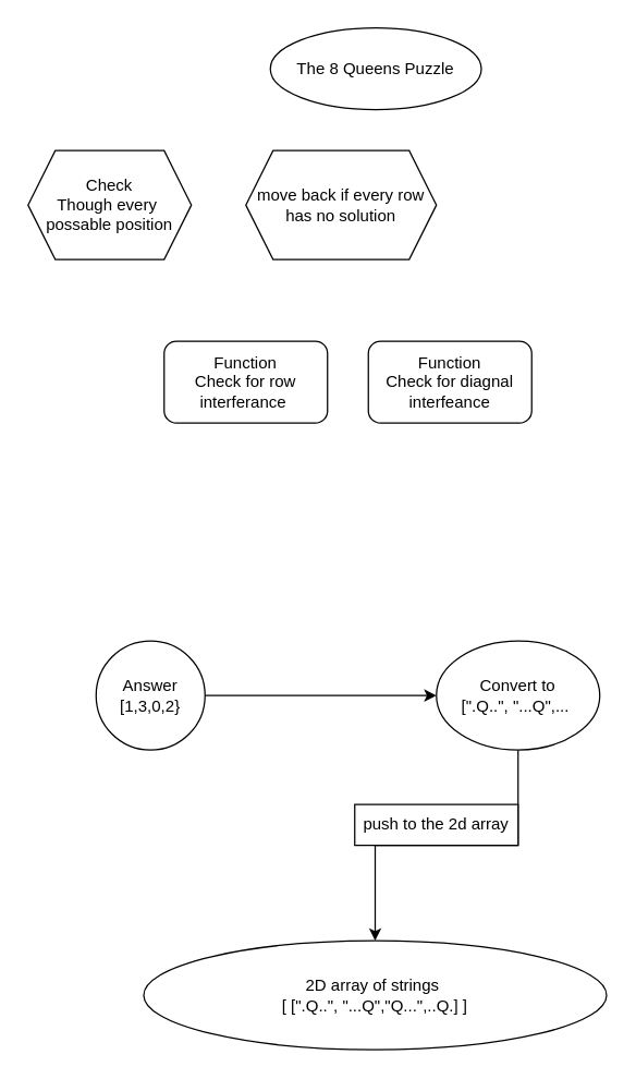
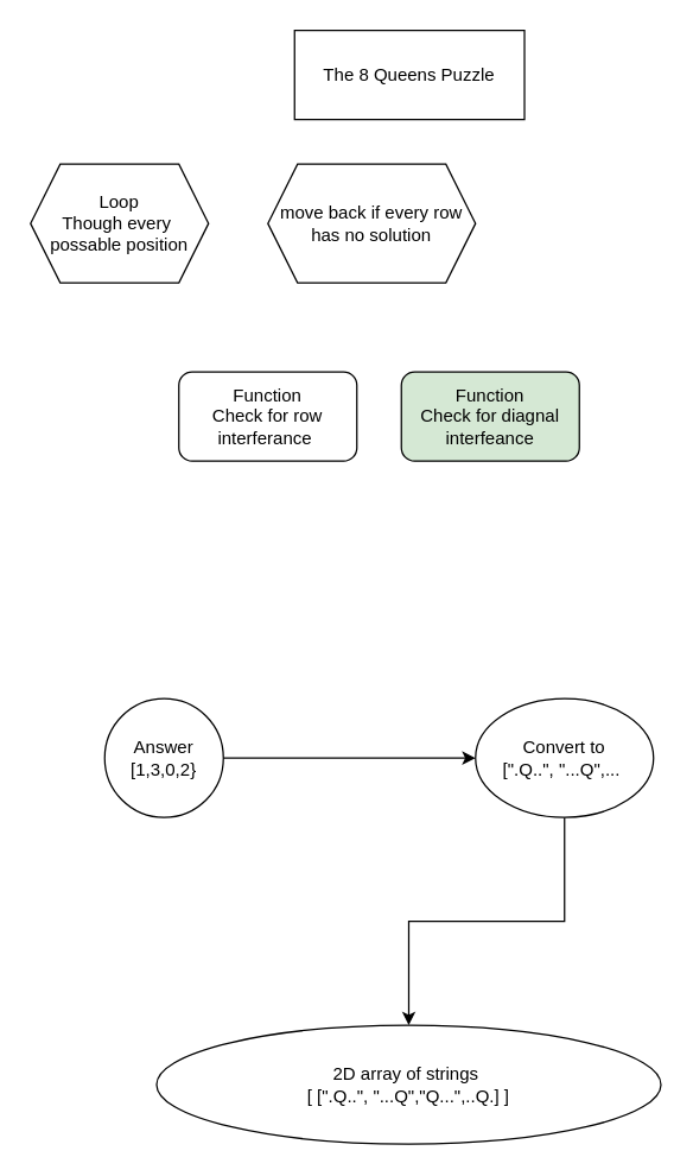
- <mxCell id="2" value="The 8 Queens Puzzle" style="ellipse;whiteSpace=wrap;html=1;" vertex="1" parent="1"><mxGeometry x="198" width="155" height="60" as="geometry" y="20" /></mxCell>
+ <mxCell id="2" value="The 8 Queens Puzzle" style="rounded=0;whiteSpace=wrap;html=1;" vertex="1" parent="1"><mxGeometry x="198" width="155" height="60" as="geometry" y="20" /></mxCell>
- <mxCell id="11" value="Check&lt;br&gt;Though every&amp;nbsp; possable position" style="shape=hexagon;perimeter=hexagonPerimeter2;whiteSpace=wrap;html=1;fixedSize=1;" vertex="1" parent="1"><mxGeometry x="20" y="110" width="120" height="80" as="geometry" /></mxCell>
+ <mxCell id="11" value="Loop&lt;br&gt;Though every&amp;nbsp; possable position" style="shape=hexagon;perimeter=hexagonPerimeter2;whiteSpace=wrap;html=1;fixedSize=1;" vertex="1" parent="1"><mxGeometry x="20" y="110" width="120" height="80" as="geometry" /></mxCell>
- <mxCell id="10" value="Function&lt;br&gt;Check for diagnal interfeance" style="rounded=1;whiteSpace=wrap;html=1;" vertex="1" parent="1"><mxGeometry x="270" y="250" width="120" height="60" as="geometry" /></mxCell>
+ <mxCell id="10" value="Function&lt;br&gt;Check for diagnal interfeance" style="rounded=1;whiteSpace=wrap;html=1;fillColor=#d5e8d4;" vertex="1" parent="1"><mxGeometry x="270" y="250" width="120" height="60" as="geometry" /></mxCell>
- <mxCell id="8" value="push to the 2d array" style="rounded=0;whiteSpace=wrap;html=1;" vertex="1" parent="1"><mxGeometry x="260" y="590" width="120" height="30" as="geometry" /></mxCell>
